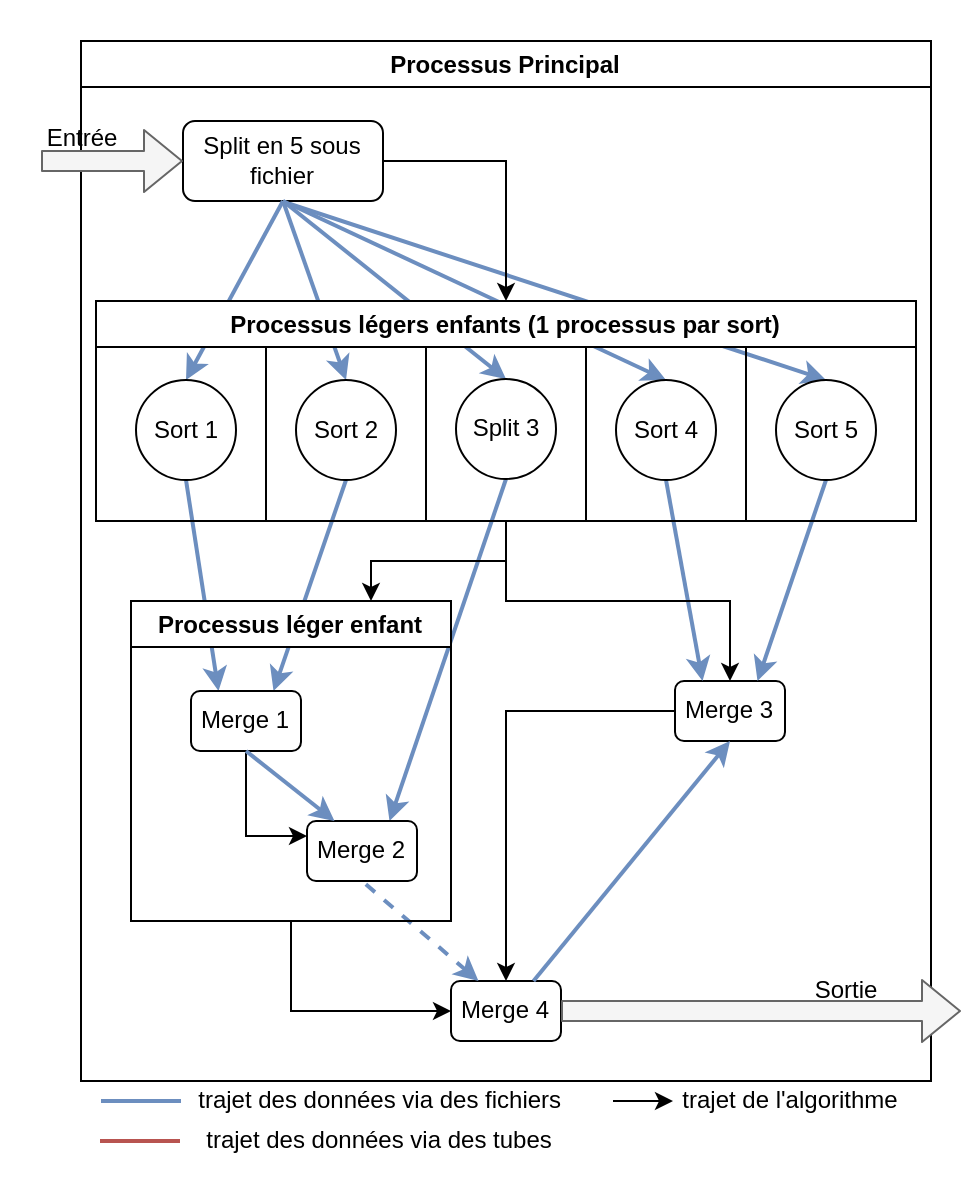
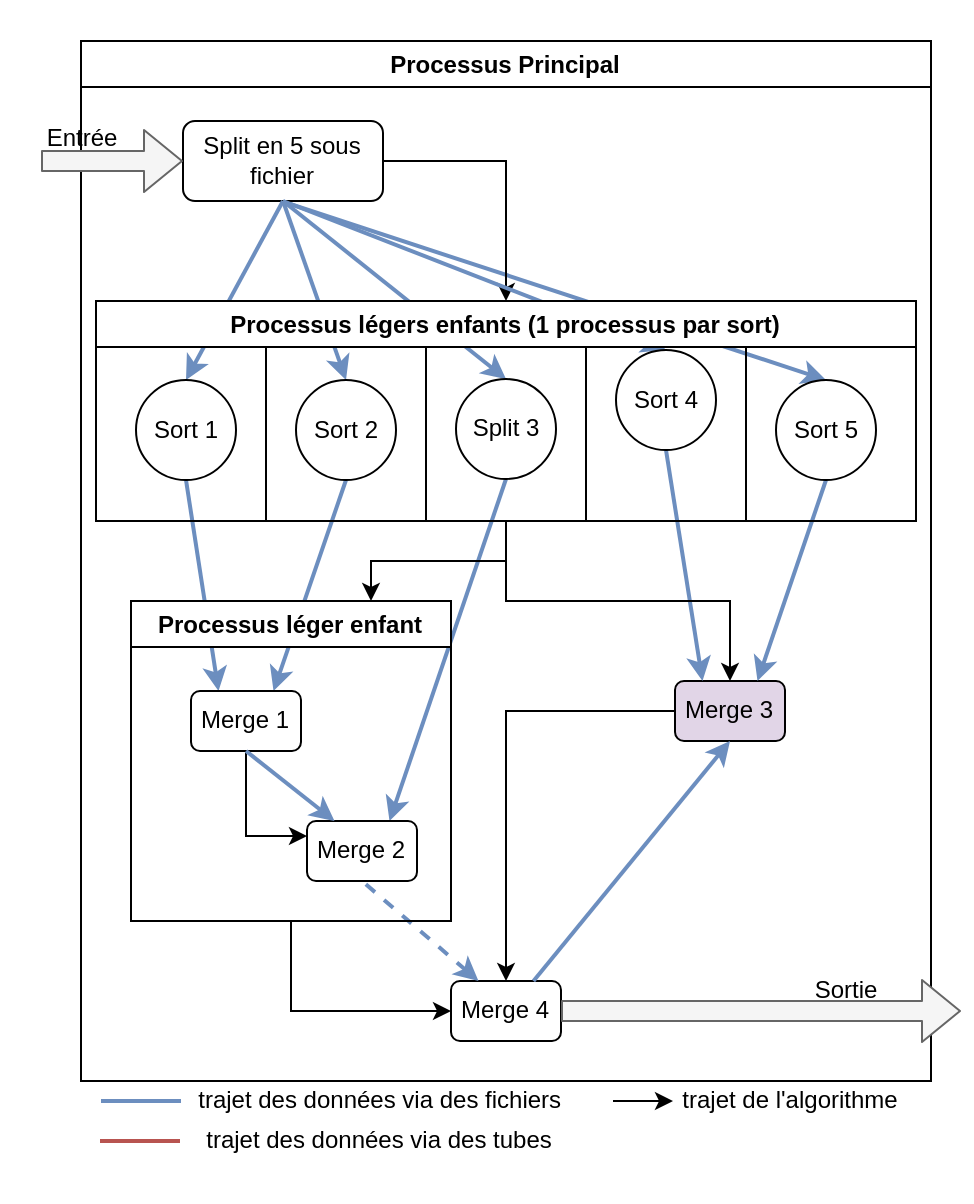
- <mxCell id="38" value="Sort 4" style="ellipse;whiteSpace=wrap;html=1;aspect=fixed;" parent="34" vertex="1"><mxGeometry x="260" y="39.5" width="50" height="50" as="geometry" /></mxCell>
+ <mxCell id="38" value="Sort 4" style="ellipse;whiteSpace=wrap;html=1;aspect=fixed;" parent="34" vertex="1"><mxGeometry x="260" y="24.5" width="50" height="50" as="geometry" /></mxCell>
- <mxCell id="16" value="Merge 3" style="rounded=1;whiteSpace=wrap;html=1;" parent="3" vertex="1"><mxGeometry x="297" y="320" width="55" height="30" as="geometry" /></mxCell>
+ <mxCell id="16" value="Merge 3" style="rounded=1;whiteSpace=wrap;html=1;fillColor=#e1d5e7;" parent="3" vertex="1"><mxGeometry x="297" y="320" width="55" height="30" as="geometry" /></mxCell>
